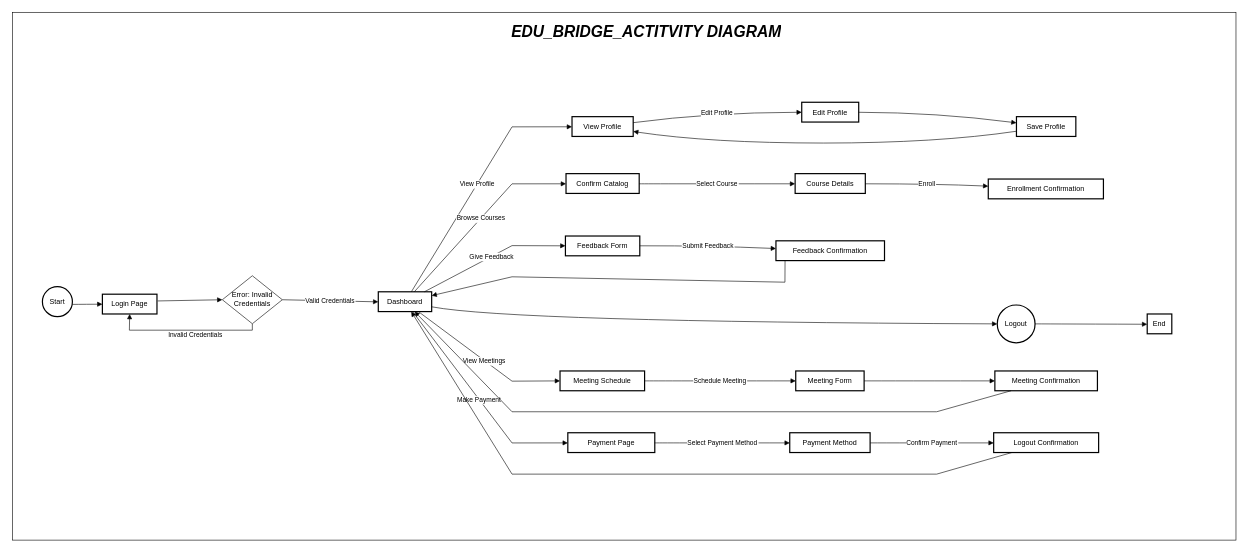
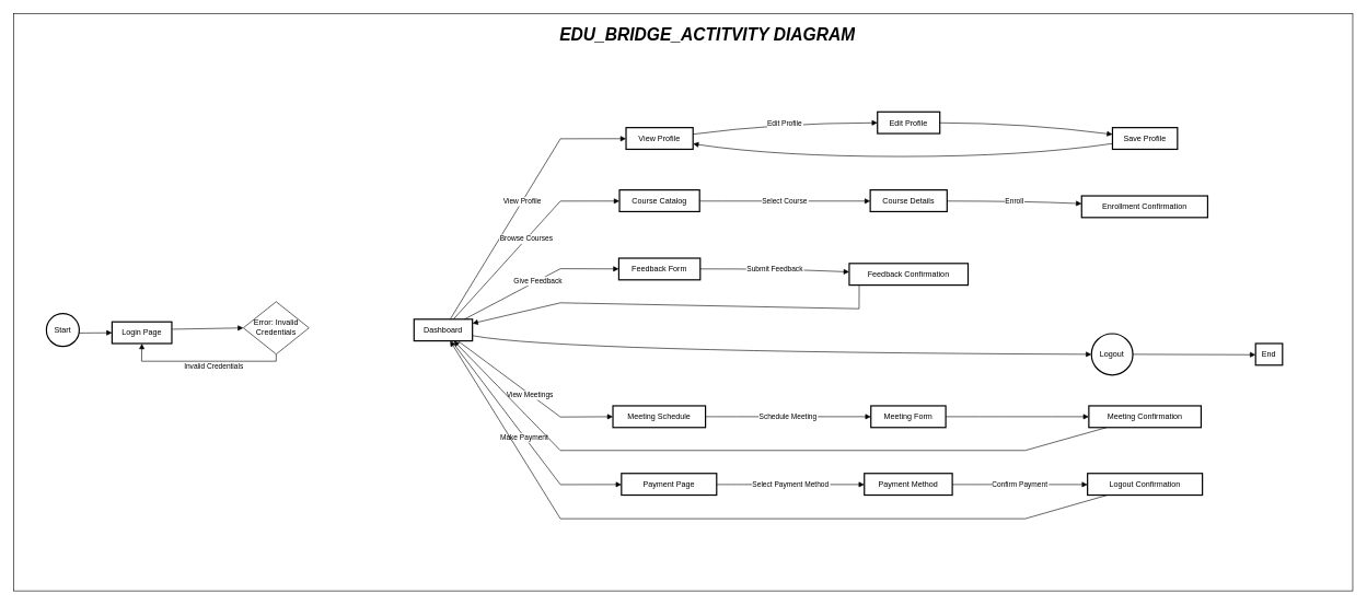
- <mxCell id="7" value="Confirm Catalog" style="whiteSpace=wrap;strokeWidth=2;" parent="1" vertex="1"><mxGeometry x="943" y="289" width="122" height="33" as="geometry" /></mxCell>
+ <mxCell id="7" value="Course Catalog" style="whiteSpace=wrap;strokeWidth=2;" parent="1" vertex="1"><mxGeometry x="943" y="289" width="122" height="33" as="geometry" /></mxCell>
- <mxCell id="23" value="Valid Credentials" style="curved=0;startArrow=none;endArrow=block;exitX=1;exitY=0.5;entryX=0.001;entryY=0.508;rounded=0;exitDx=0;exitDy=0;" parent="1" source="46" target="5" edge="1"><mxGeometry relative="1" as="geometry"><Array as="points" /></mxGeometry></mxCell>
